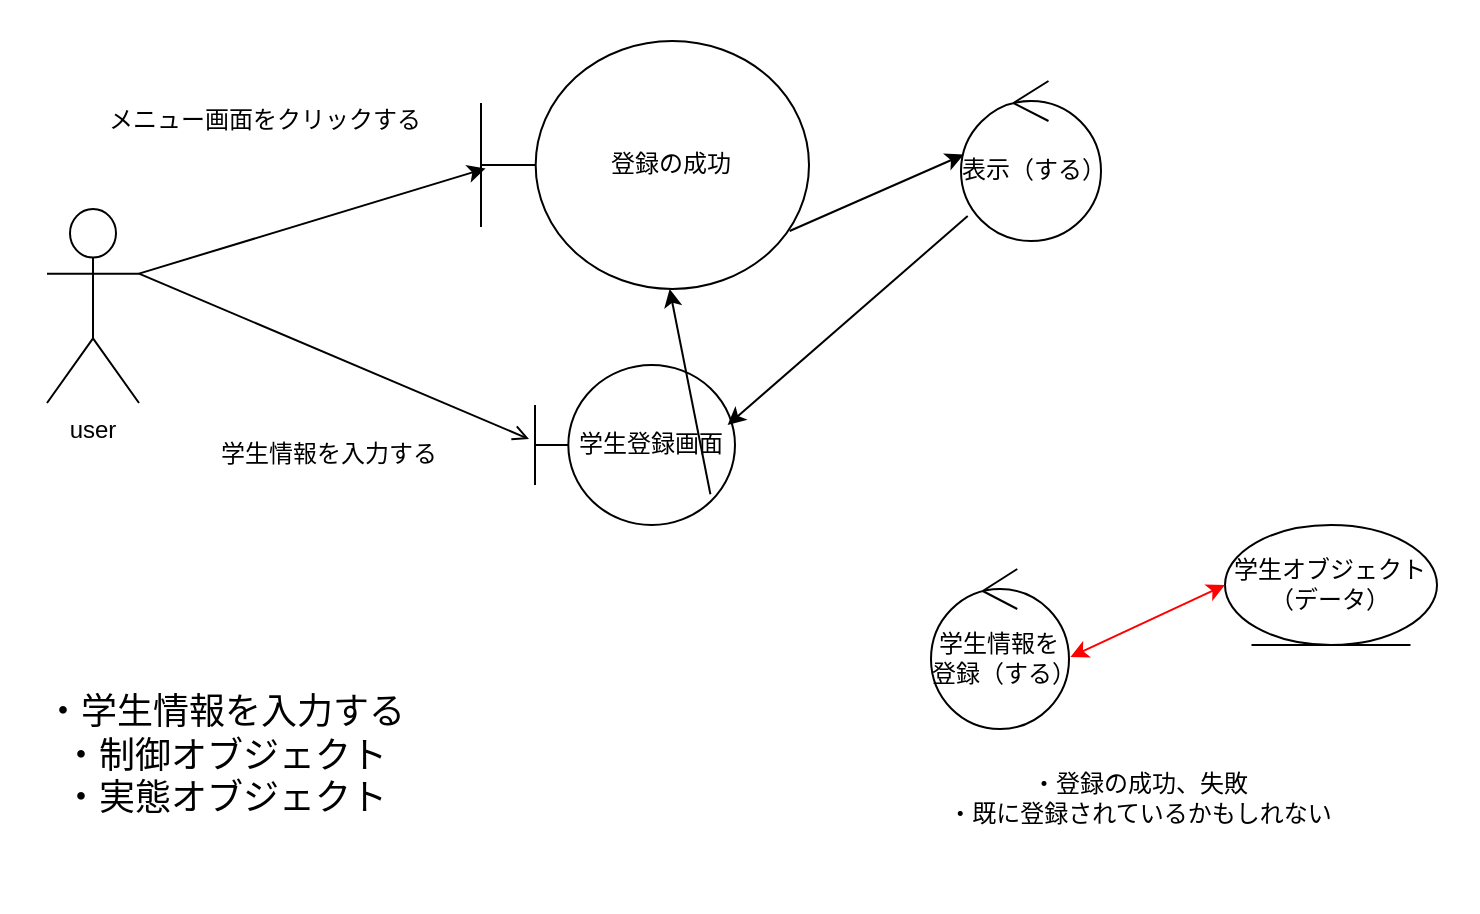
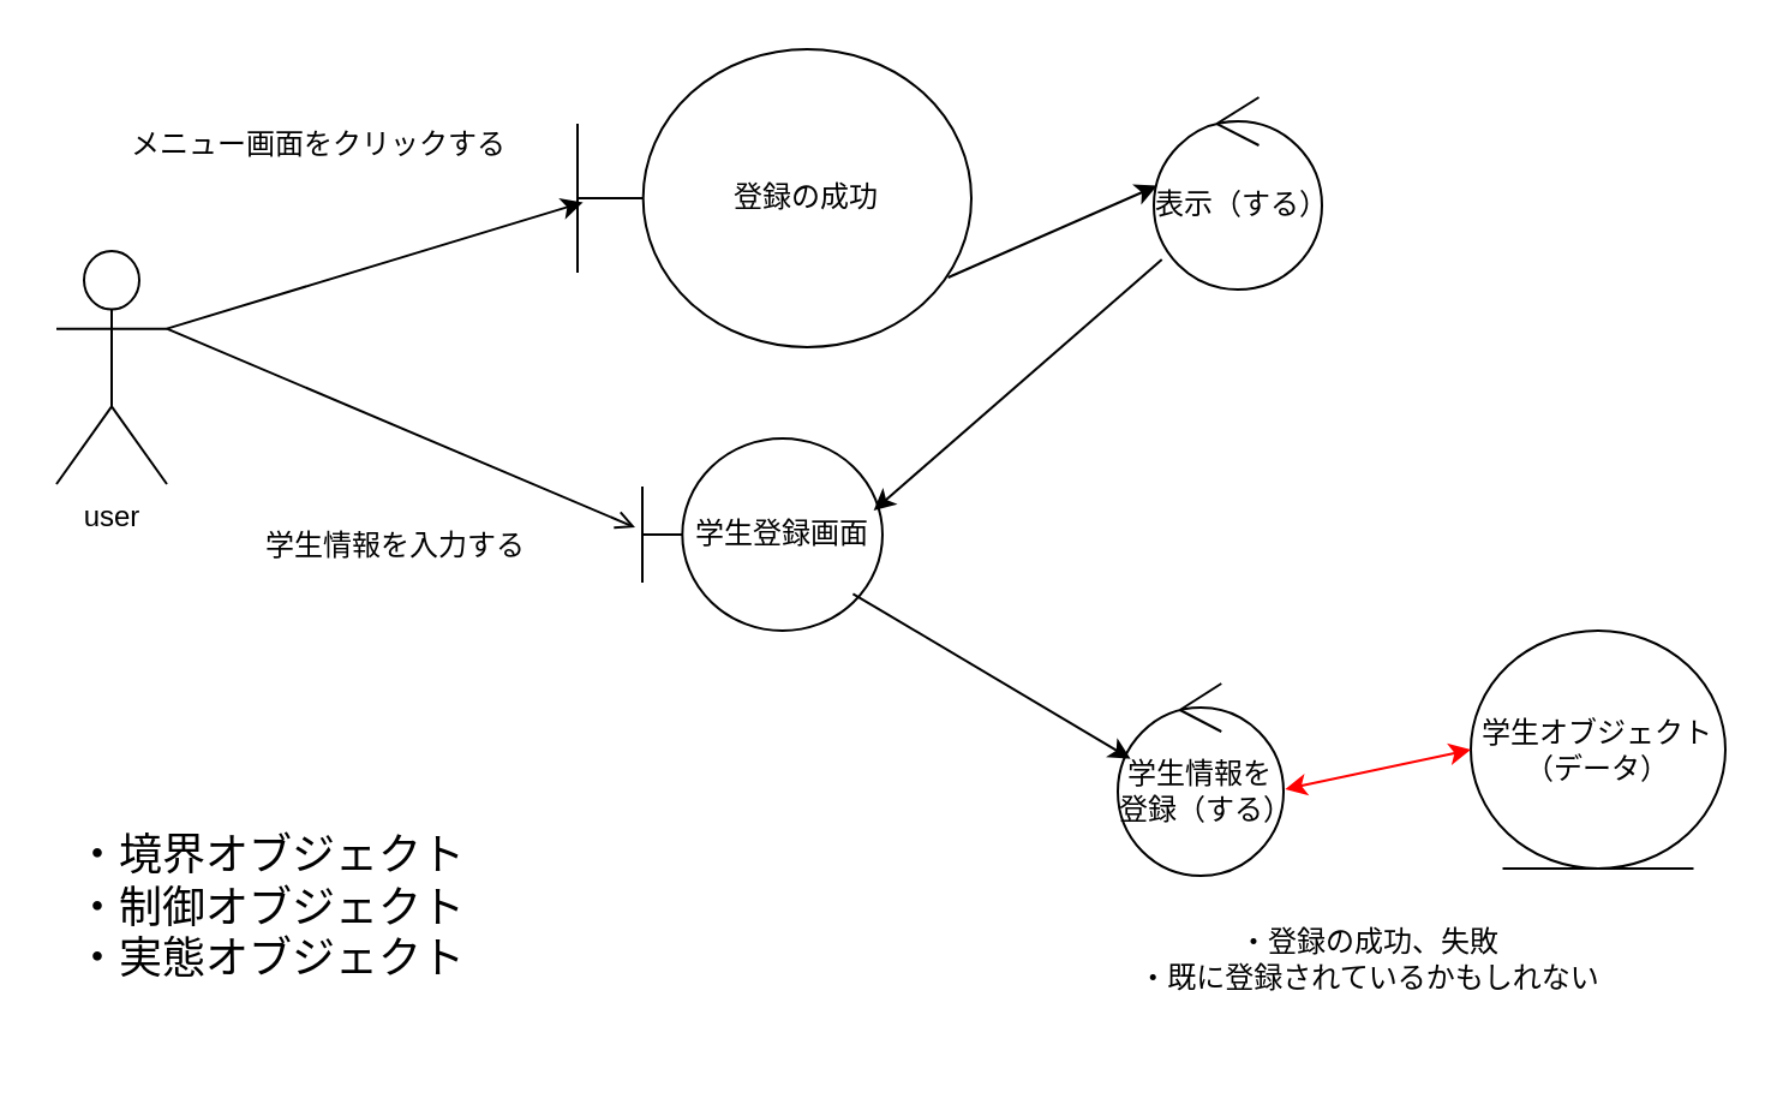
- <mxCell id="13" value="" style="endArrow=classic;html=1;rounded=0;exitX=0.877;exitY=0.808;exitDx=0;exitDy=0;exitPerimeter=0;" edge="1" parent="1" source="8" target="3"><mxGeometry width="50" height="50" relative="1" as="geometry"><mxPoint x="730" y="192" as="sourcePoint" /><mxPoint x="552" y="238" as="targetPoint" /></mxGeometry></mxCell>
+ <mxCell id="13" value="" style="endArrow=classic;html=1;rounded=0;exitX=0.877;exitY=0.808;exitDx=0;exitDy=0;exitPerimeter=0;entryX=0.077;entryY=0.392;entryDx=0;entryDy=0;entryPerimeter=0;" edge="1" parent="1" source="8" target="12"><mxGeometry width="50" height="50" relative="1" as="geometry"><mxPoint x="730" y="192" as="sourcePoint" /><mxPoint x="552" y="238" as="targetPoint" /></mxGeometry></mxCell>
- <mxCell id="14" value="学生オブジェクト&lt;div&gt;（データ）&lt;/div&gt;" style="ellipse;shape=umlEntity;whiteSpace=wrap;html=1;" vertex="1" parent="1"><mxGeometry x="612" y="262" width="106" height="60" as="geometry" /></mxCell>
+ <mxCell id="14" value="学生オブジェクト&lt;div&gt;（データ）&lt;/div&gt;" style="ellipse;shape=umlEntity;whiteSpace=wrap;html=1;" vertex="1" parent="1"><mxGeometry x="612" y="262" width="106" height="99" as="geometry" /></mxCell>
- <mxCell id="17" value="&lt;font style=&quot;font-size: 18px;&quot;&gt;・学生情報を入力する&lt;/font&gt;&lt;div&gt;&lt;font style=&quot;font-size: 18px;&quot;&gt;・制御オブジェクト&lt;/font&gt;&lt;/div&gt;&lt;div&gt;&lt;font style=&quot;font-size: 18px;&quot;&gt;・実態オブジェクト&lt;/font&gt;&lt;/div&gt;" style="text;html=1;align=center;verticalAlign=middle;whiteSpace=wrap;rounded=0;" vertex="1" parent="1"><mxGeometry x="20" y="320" width="185" height="115" as="geometry" /></mxCell>
+ <mxCell id="17" value="&lt;font style=&quot;font-size: 18px;&quot;&gt;・境界オブジェクト&lt;/font&gt;&lt;div&gt;&lt;font style=&quot;font-size: 18px;&quot;&gt;・制御オブジェクト&lt;/font&gt;&lt;/div&gt;&lt;div&gt;&lt;font style=&quot;font-size: 18px;&quot;&gt;・実態オブジェクト&lt;/font&gt;&lt;/div&gt;" style="text;html=1;align=center;verticalAlign=middle;whiteSpace=wrap;rounded=0;" vertex="1" parent="1"><mxGeometry x="20" y="320" width="185" height="115" as="geometry" /></mxCell>
